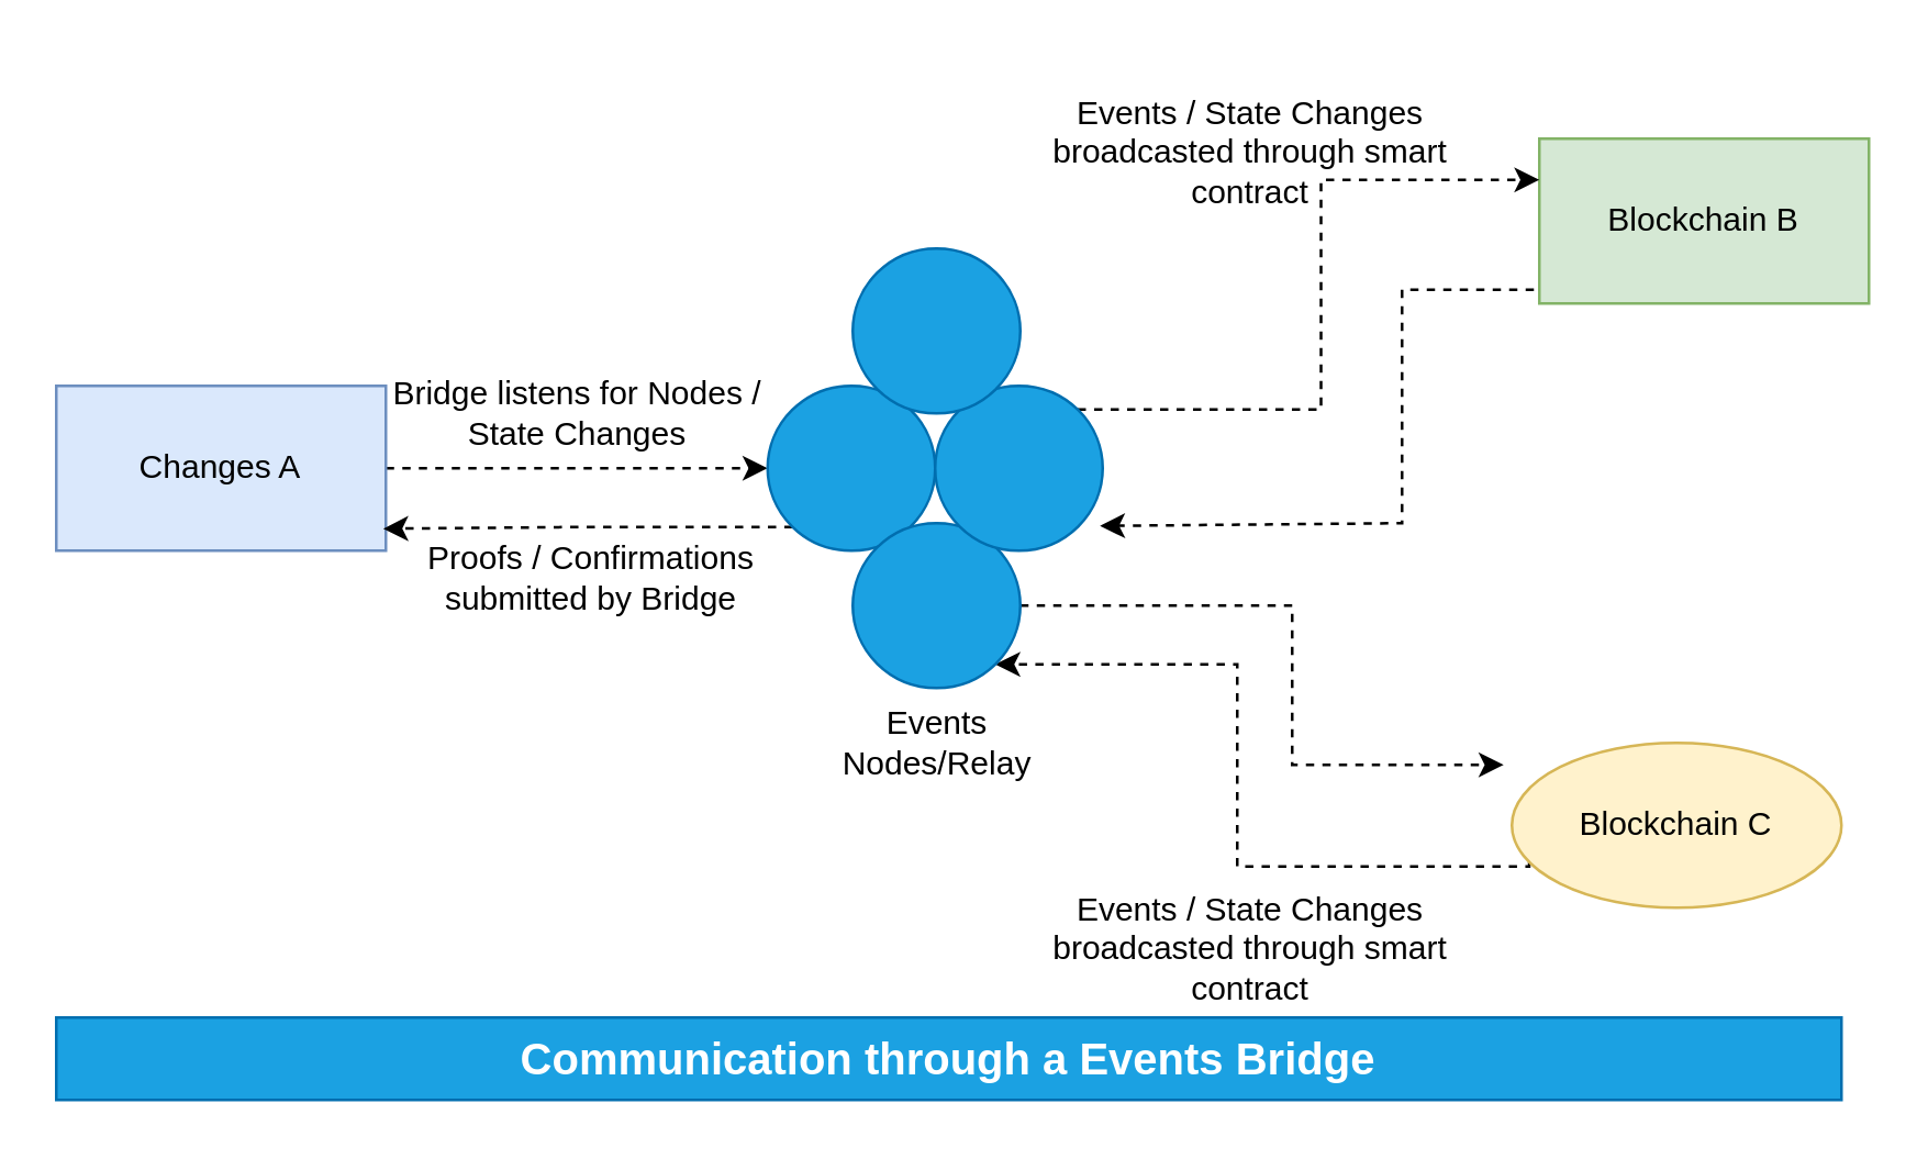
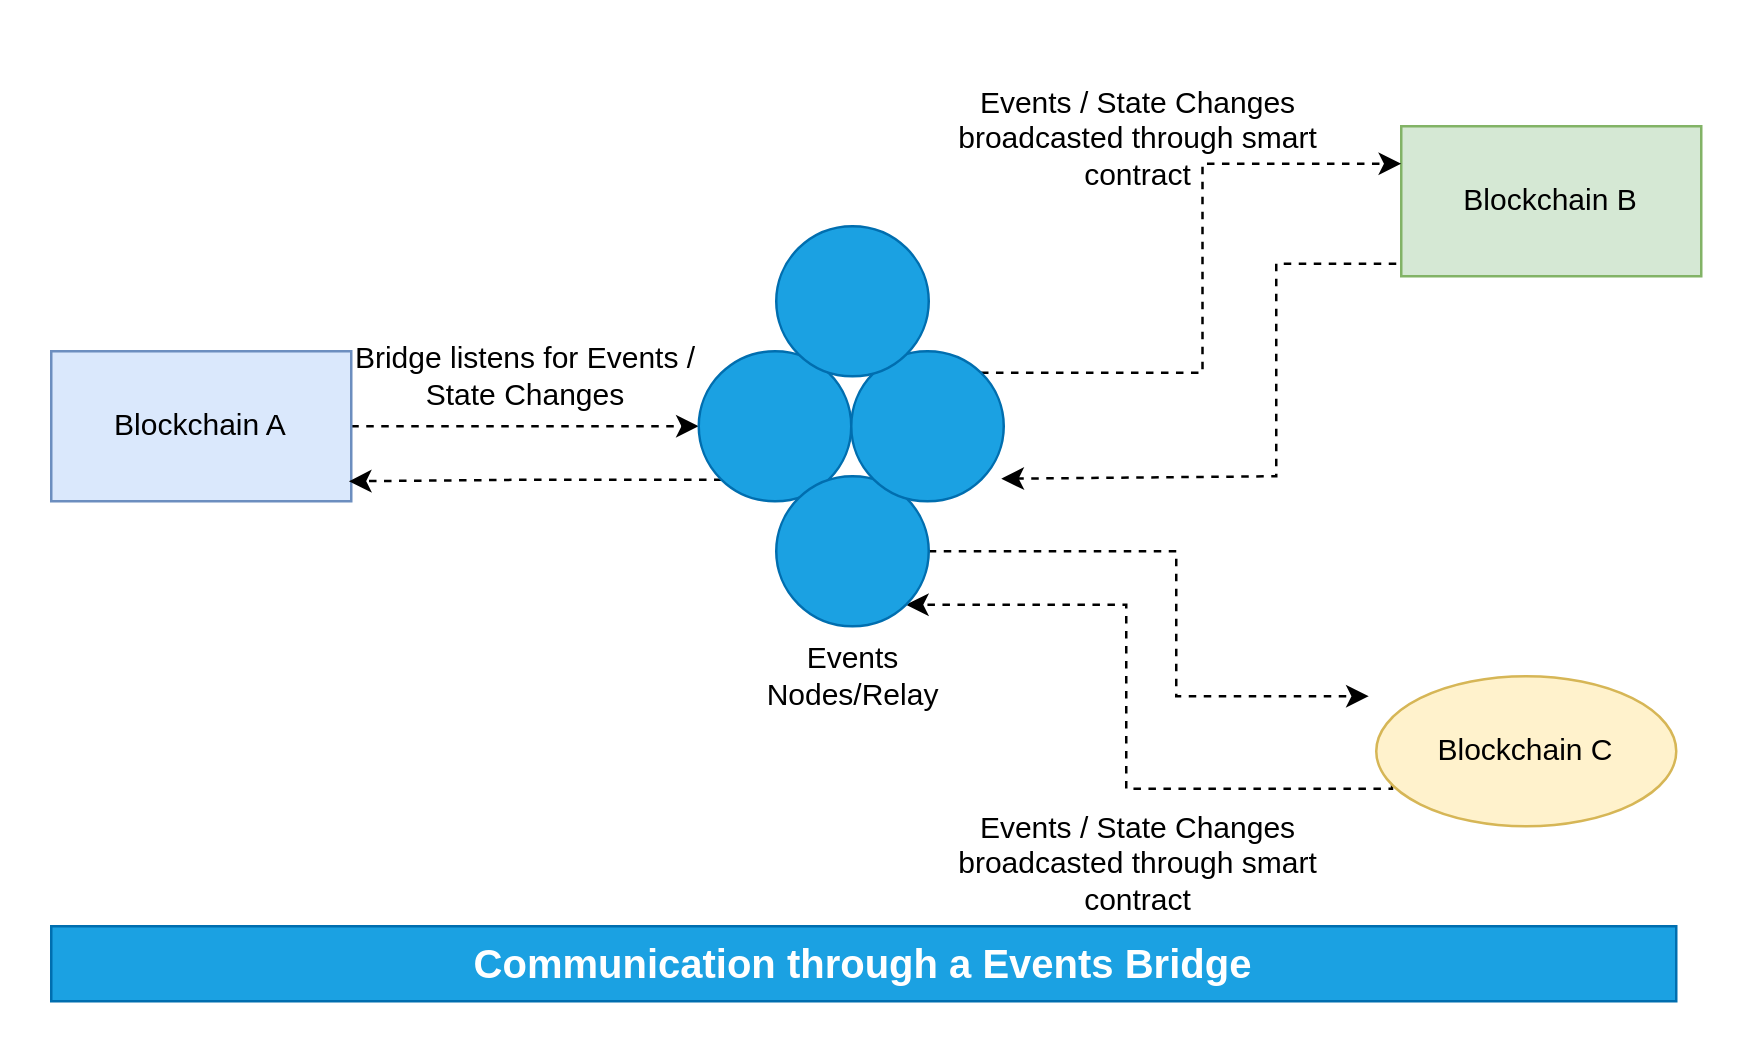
- <mxCell id="4" value="Bridge listens for Nodes / State Changes" style="text;html=1;strokeColor=none;fillColor=none;align=center;verticalAlign=middle;whiteSpace=wrap;rounded=0;" parent="1" vertex="1"><mxGeometry x="134" y="140" width="152" height="20" as="geometry" /></mxCell>
+ <mxCell id="4" value="Bridge listens for Events / State Changes" style="text;html=1;strokeColor=none;fillColor=none;align=center;verticalAlign=middle;whiteSpace=wrap;rounded=0;" parent="1" vertex="1"><mxGeometry x="134" y="140" width="152" height="20" as="geometry" /></mxCell>
- <mxCell id="3" value="Changes A" style="rounded=0;whiteSpace=wrap;html=1;fillColor=#dae8fc;strokeColor=#6c8ebf;" parent="1" vertex="1"><mxGeometry x="20" y="140" width="120" height="60" as="geometry" /></mxCell>
+ <mxCell id="3" value="Blockchain A" style="rounded=0;whiteSpace=wrap;html=1;fillColor=#dae8fc;strokeColor=#6c8ebf;" parent="1" vertex="1"><mxGeometry x="20" y="140" width="120" height="60" as="geometry" /></mxCell>
- <mxCell id="5" value="Proofs / Confirmations submitted by Bridge" style="text;html=1;strokeColor=none;fillColor=none;align=center;verticalAlign=middle;whiteSpace=wrap;rounded=0;" parent="1" vertex="1"><mxGeometry x="140" y="200" width="150" height="20" as="geometry" /></mxCell>
